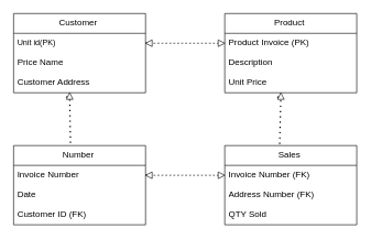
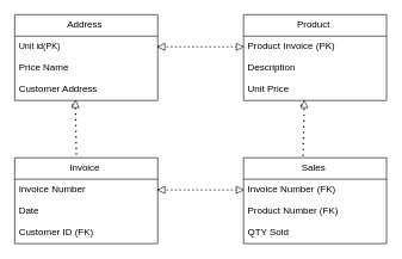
- <mxCell id="2" value="&lt;span style=&quot;font-size:10.0pt;line-height:107%;&lt;br/&gt;font-family:&amp;quot;Calibri&amp;quot;,sans-serif;mso-fareast-font-family:Calibri;mso-fareast-theme-font:&lt;br/&gt;minor-latin;mso-ansi-language:EN-IN;mso-fareast-language:EN-US;mso-bidi-language:&lt;br/&gt;AR-SA&quot;&gt;Customer&amp;nbsp;&lt;/span&gt;" style="swimlane;fontStyle=0;childLayout=stackLayout;horizontal=1;startSize=30;horizontalStack=0;resizeParent=1;resizeParentMax=0;resizeLast=0;collapsible=1;marginBottom=0;whiteSpace=wrap;html=1;" vertex="1" parent="1"><mxGeometry x="20" y="20" width="200" height="120" as="geometry" /></mxCell>
+ <mxCell id="2" value="&lt;span style=&quot;font-size:10.0pt;line-height:107%;&lt;br/&gt;font-family:&amp;quot;Calibri&amp;quot;,sans-serif;mso-fareast-font-family:Calibri;mso-fareast-theme-font:&lt;br/&gt;minor-latin;mso-ansi-language:EN-IN;mso-fareast-language:EN-US;mso-bidi-language:&lt;br/&gt;AR-SA&quot;&gt;Address&amp;nbsp;&lt;/span&gt;" style="swimlane;fontStyle=0;childLayout=stackLayout;horizontal=1;startSize=30;horizontalStack=0;resizeParent=1;resizeParentMax=0;resizeLast=0;collapsible=1;marginBottom=0;whiteSpace=wrap;html=1;" vertex="1" parent="1"><mxGeometry x="20" y="20" width="200" height="120" as="geometry" /></mxCell>
- <mxCell id="10" value="&lt;span style=&quot;font-size:10.0pt;line-height:107%;&lt;br/&gt;font-family:&amp;quot;Calibri&amp;quot;,sans-serif;mso-fareast-font-family:Calibri;mso-fareast-theme-font:&lt;br/&gt;minor-latin;mso-ansi-language:EN-IN;mso-fareast-language:EN-US;mso-bidi-language:&lt;br/&gt;AR-SA&quot;&gt;Number&amp;nbsp;&lt;/span&gt;" style="swimlane;fontStyle=0;childLayout=stackLayout;horizontal=1;startSize=30;horizontalStack=0;resizeParent=1;resizeParentMax=0;resizeLast=0;collapsible=1;marginBottom=0;whiteSpace=wrap;html=1;" vertex="1" parent="1"><mxGeometry x="20" y="220" width="200" height="120" as="geometry" /></mxCell>
+ <mxCell id="10" value="&lt;span style=&quot;font-size:10.0pt;line-height:107%;&lt;br/&gt;font-family:&amp;quot;Calibri&amp;quot;,sans-serif;mso-fareast-font-family:Calibri;mso-fareast-theme-font:&lt;br/&gt;minor-latin;mso-ansi-language:EN-IN;mso-fareast-language:EN-US;mso-bidi-language:&lt;br/&gt;AR-SA&quot;&gt;Invoice&amp;nbsp;&lt;/span&gt;" style="swimlane;fontStyle=0;childLayout=stackLayout;horizontal=1;startSize=30;horizontalStack=0;resizeParent=1;resizeParentMax=0;resizeLast=0;collapsible=1;marginBottom=0;whiteSpace=wrap;html=1;" vertex="1" parent="1"><mxGeometry x="20" y="220" width="200" height="120" as="geometry" /></mxCell>
- <mxCell id="16" value="&lt;span style=&quot;font-size:10.0pt;line-height:107%;&lt;br/&gt;font-family:&amp;quot;Calibri&amp;quot;,sans-serif;mso-fareast-font-family:Calibri;mso-fareast-theme-font:&lt;br/&gt;minor-latin;mso-ansi-language:EN-IN;mso-fareast-language:EN-US;mso-bidi-language:&lt;br/&gt;AR-SA&quot;&gt;Address Number (FK)&lt;/span&gt;" style="text;strokeColor=none;fillColor=none;align=left;verticalAlign=middle;spacingLeft=4;spacingRight=4;overflow=hidden;points=[[0,0.5],[1,0.5]];portConstraint=eastwest;rotatable=0;whiteSpace=wrap;html=1;" vertex="1" parent="14"><mxGeometry y="60" width="200" height="30" as="geometry" /></mxCell>
+ <mxCell id="16" value="&lt;span style=&quot;font-size:10.0pt;line-height:107%;&lt;br/&gt;font-family:&amp;quot;Calibri&amp;quot;,sans-serif;mso-fareast-font-family:Calibri;mso-fareast-theme-font:&lt;br/&gt;minor-latin;mso-ansi-language:EN-IN;mso-fareast-language:EN-US;mso-bidi-language:&lt;br/&gt;AR-SA&quot;&gt;Product Number (FK)&lt;/span&gt;" style="text;strokeColor=none;fillColor=none;align=left;verticalAlign=middle;spacingLeft=4;spacingRight=4;overflow=hidden;points=[[0,0.5],[1,0.5]];portConstraint=eastwest;rotatable=0;whiteSpace=wrap;html=1;" vertex="1" parent="14"><mxGeometry y="60" width="200" height="30" as="geometry" /></mxCell>
